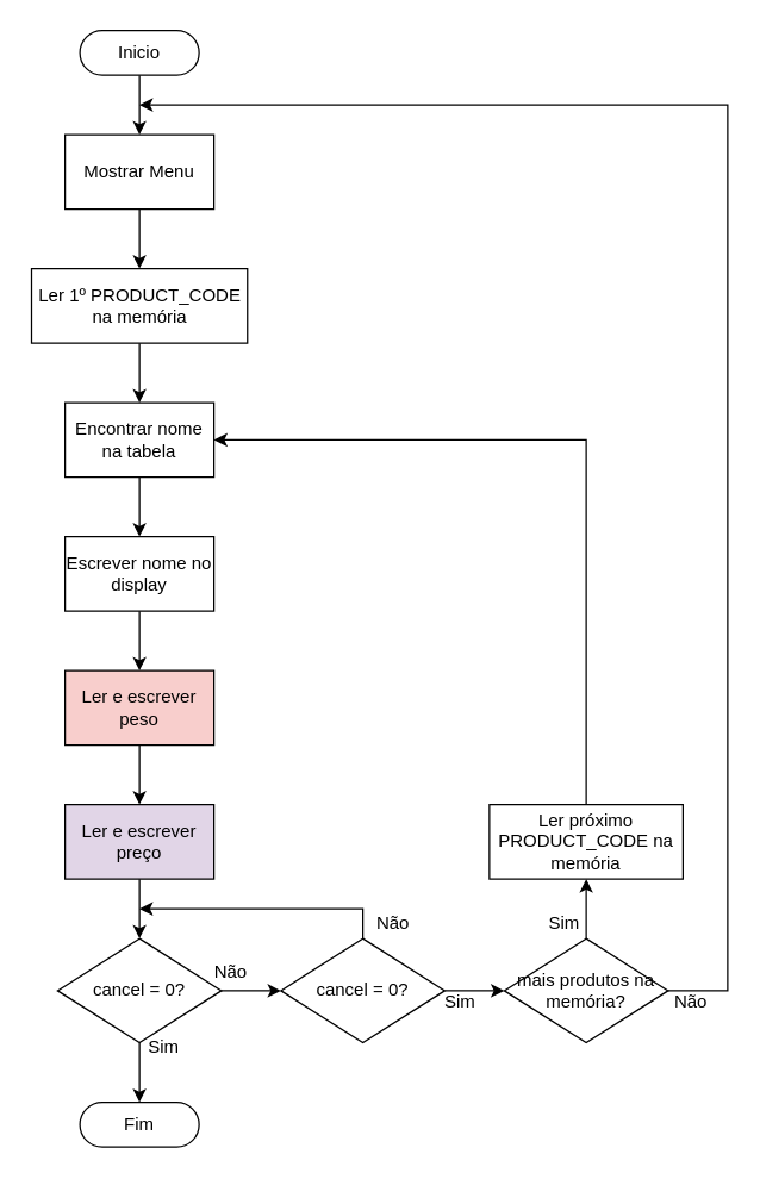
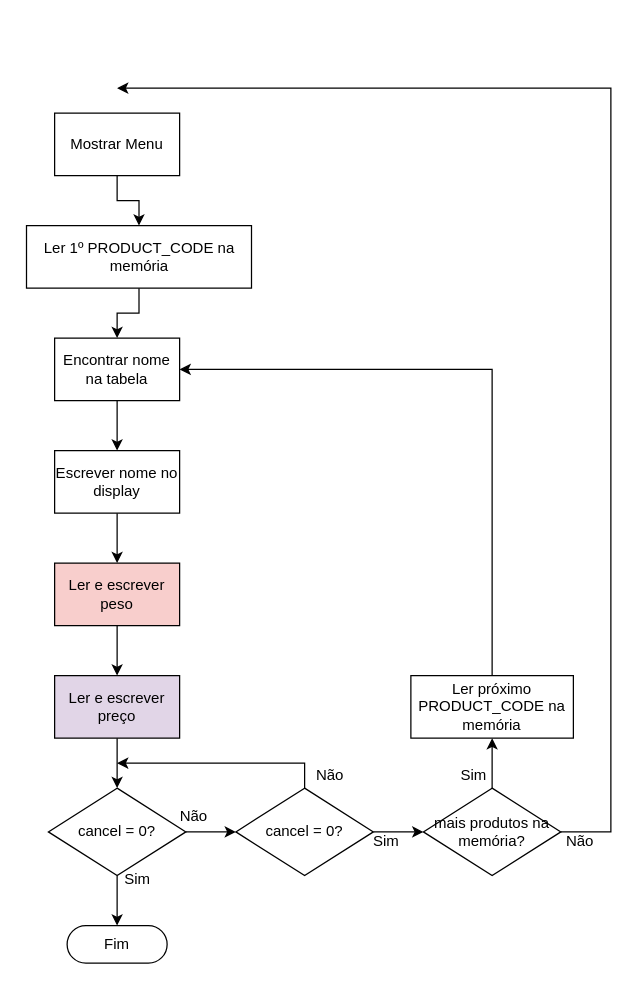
- <mxCell id="3" value="Inicio" style="html=1;dashed=0;whiteSpace=wrap;shape=mxgraph.dfd.start" vertex="1" parent="1"><mxGeometry x="53" width="80" height="30" as="geometry" y="20" /></mxCell>
- <mxCell id="2" style="edgeStyle=orthogonalEdgeStyle;rounded=0;orthogonalLoop=1;jettySize=auto;html=1;exitX=0.5;exitY=0.5;exitDx=0;exitDy=15;exitPerimeter=0;entryX=0.5;entryY=0;entryDx=0;entryDy=0;" edge="1" parent="1" source="3" target="5"><mxGeometry relative="1" as="geometry" /></mxCell>
- <mxCell id="7" value="Ler 1º PRODUCT_CODE na memória" style="html=1;dashed=0;whiteSpace=wrap;" vertex="1" parent="1"><mxGeometry x="20.5" y="180" width="145" height="50" as="geometry" /></mxCell>
+ <mxCell id="7" value="Ler 1º PRODUCT_CODE na memória" style="html=1;dashed=0;whiteSpace=wrap;" vertex="1" parent="1"><mxGeometry x="20.5" y="180" width="180" height="50" as="geometry" /></mxCell>
